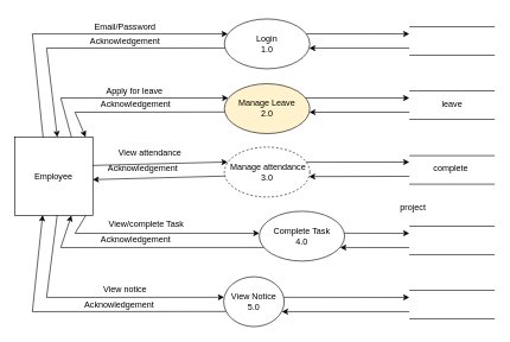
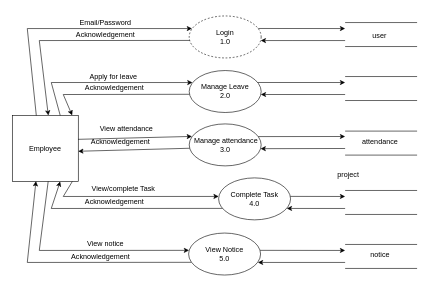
+ <mxCell id="48" value="user" style="text;html=1;align=center;verticalAlign=middle;resizable=0;points=[];autosize=1;strokeColor=none;fillColor=none;" parent="1" vertex="1"><mxGeometry x="607" y="44" width="50" height="30" as="geometry" /></mxCell>
- <mxCell id="2" value="Login&lt;br style=&quot;border-color: var(--border-color);&quot;&gt;&lt;span style=&quot;&quot;&gt;1.0&lt;/span&gt;" style="ellipse;whiteSpace=wrap;html=1;" parent="1" vertex="1"><mxGeometry x="315" y="26" width="120" height="70" as="geometry" /></mxCell>
+ <mxCell id="2" value="Login&lt;br style=&quot;border-color: var(--border-color);&quot;&gt;&lt;span style=&quot;&quot;&gt;1.0&lt;/span&gt;" style="ellipse;whiteSpace=wrap;html=1;dashed=1;" parent="1" vertex="1"><mxGeometry x="315" y="26" width="120" height="70" as="geometry" /></mxCell>
- <mxCell id="49" value="leave" style="text;html=1;align=center;verticalAlign=middle;resizable=0;points=[];autosize=1;strokeColor=none;fillColor=none;" parent="1" vertex="1"><mxGeometry x="610" y="131" width="50" height="30" as="geometry" /></mxCell>
- <mxCell id="3" value="Manage Leave&lt;br style=&quot;border-color: var(--border-color);&quot;&gt;2.0" style="ellipse;whiteSpace=wrap;html=1;fillColor=#fff2cc;" parent="1" vertex="1"><mxGeometry x="315" y="117" width="120" height="70" as="geometry" /></mxCell>
+ <mxCell id="3" value="Manage Leave&lt;br style=&quot;border-color: var(--border-color);&quot;&gt;2.0" style="ellipse;whiteSpace=wrap;html=1;" parent="1" vertex="1"><mxGeometry x="315" y="117" width="120" height="70" as="geometry" /></mxCell>
- <mxCell id="50" value="complete" style="text;html=1;align=center;verticalAlign=middle;resizable=0;points=[];autosize=1;strokeColor=none;fillColor=none;" parent="1" vertex="1"><mxGeometry x="593" y="221" width="80" height="30" as="geometry" /></mxCell>
+ <mxCell id="50" value="attendance" style="text;html=1;align=center;verticalAlign=middle;resizable=0;points=[];autosize=1;strokeColor=none;fillColor=none;" parent="1" vertex="1"><mxGeometry x="593" y="221" width="80" height="30" as="geometry" /></mxCell>
- <mxCell id="4" value="&amp;nbsp;Manage attendance&lt;br&gt;3.0" style="ellipse;whiteSpace=wrap;html=1;dashed=1;" parent="1" vertex="1"><mxGeometry x="315" y="206" width="120" height="70" as="geometry" /></mxCell>
+ <mxCell id="4" value="&amp;nbsp;Manage attendance&lt;br&gt;3.0" style="ellipse;whiteSpace=wrap;html=1;" parent="1" vertex="1"><mxGeometry x="315" y="206" width="120" height="70" as="geometry" /></mxCell>
- <mxCell id="7" value="View Notice&lt;br&gt;5.0" style="ellipse;whiteSpace=wrap;html=1;" parent="1" vertex="1"><mxGeometry x="314" y="388" width="85" height="70" as="geometry" /></mxCell>
+ <mxCell id="7" value="View Notice&lt;br&gt;5.0" style="ellipse;whiteSpace=wrap;html=1;" parent="1" vertex="1"><mxGeometry x="314" y="388" width="120" height="70" as="geometry" /></mxCell>
+ <mxCell id="52" value="notice" style="text;html=1;align=center;verticalAlign=middle;resizable=0;points=[];autosize=1;strokeColor=none;fillColor=none;" parent="1" vertex="1"><mxGeometry x="603" y="410" width="60" height="30" as="geometry" /></mxCell>
